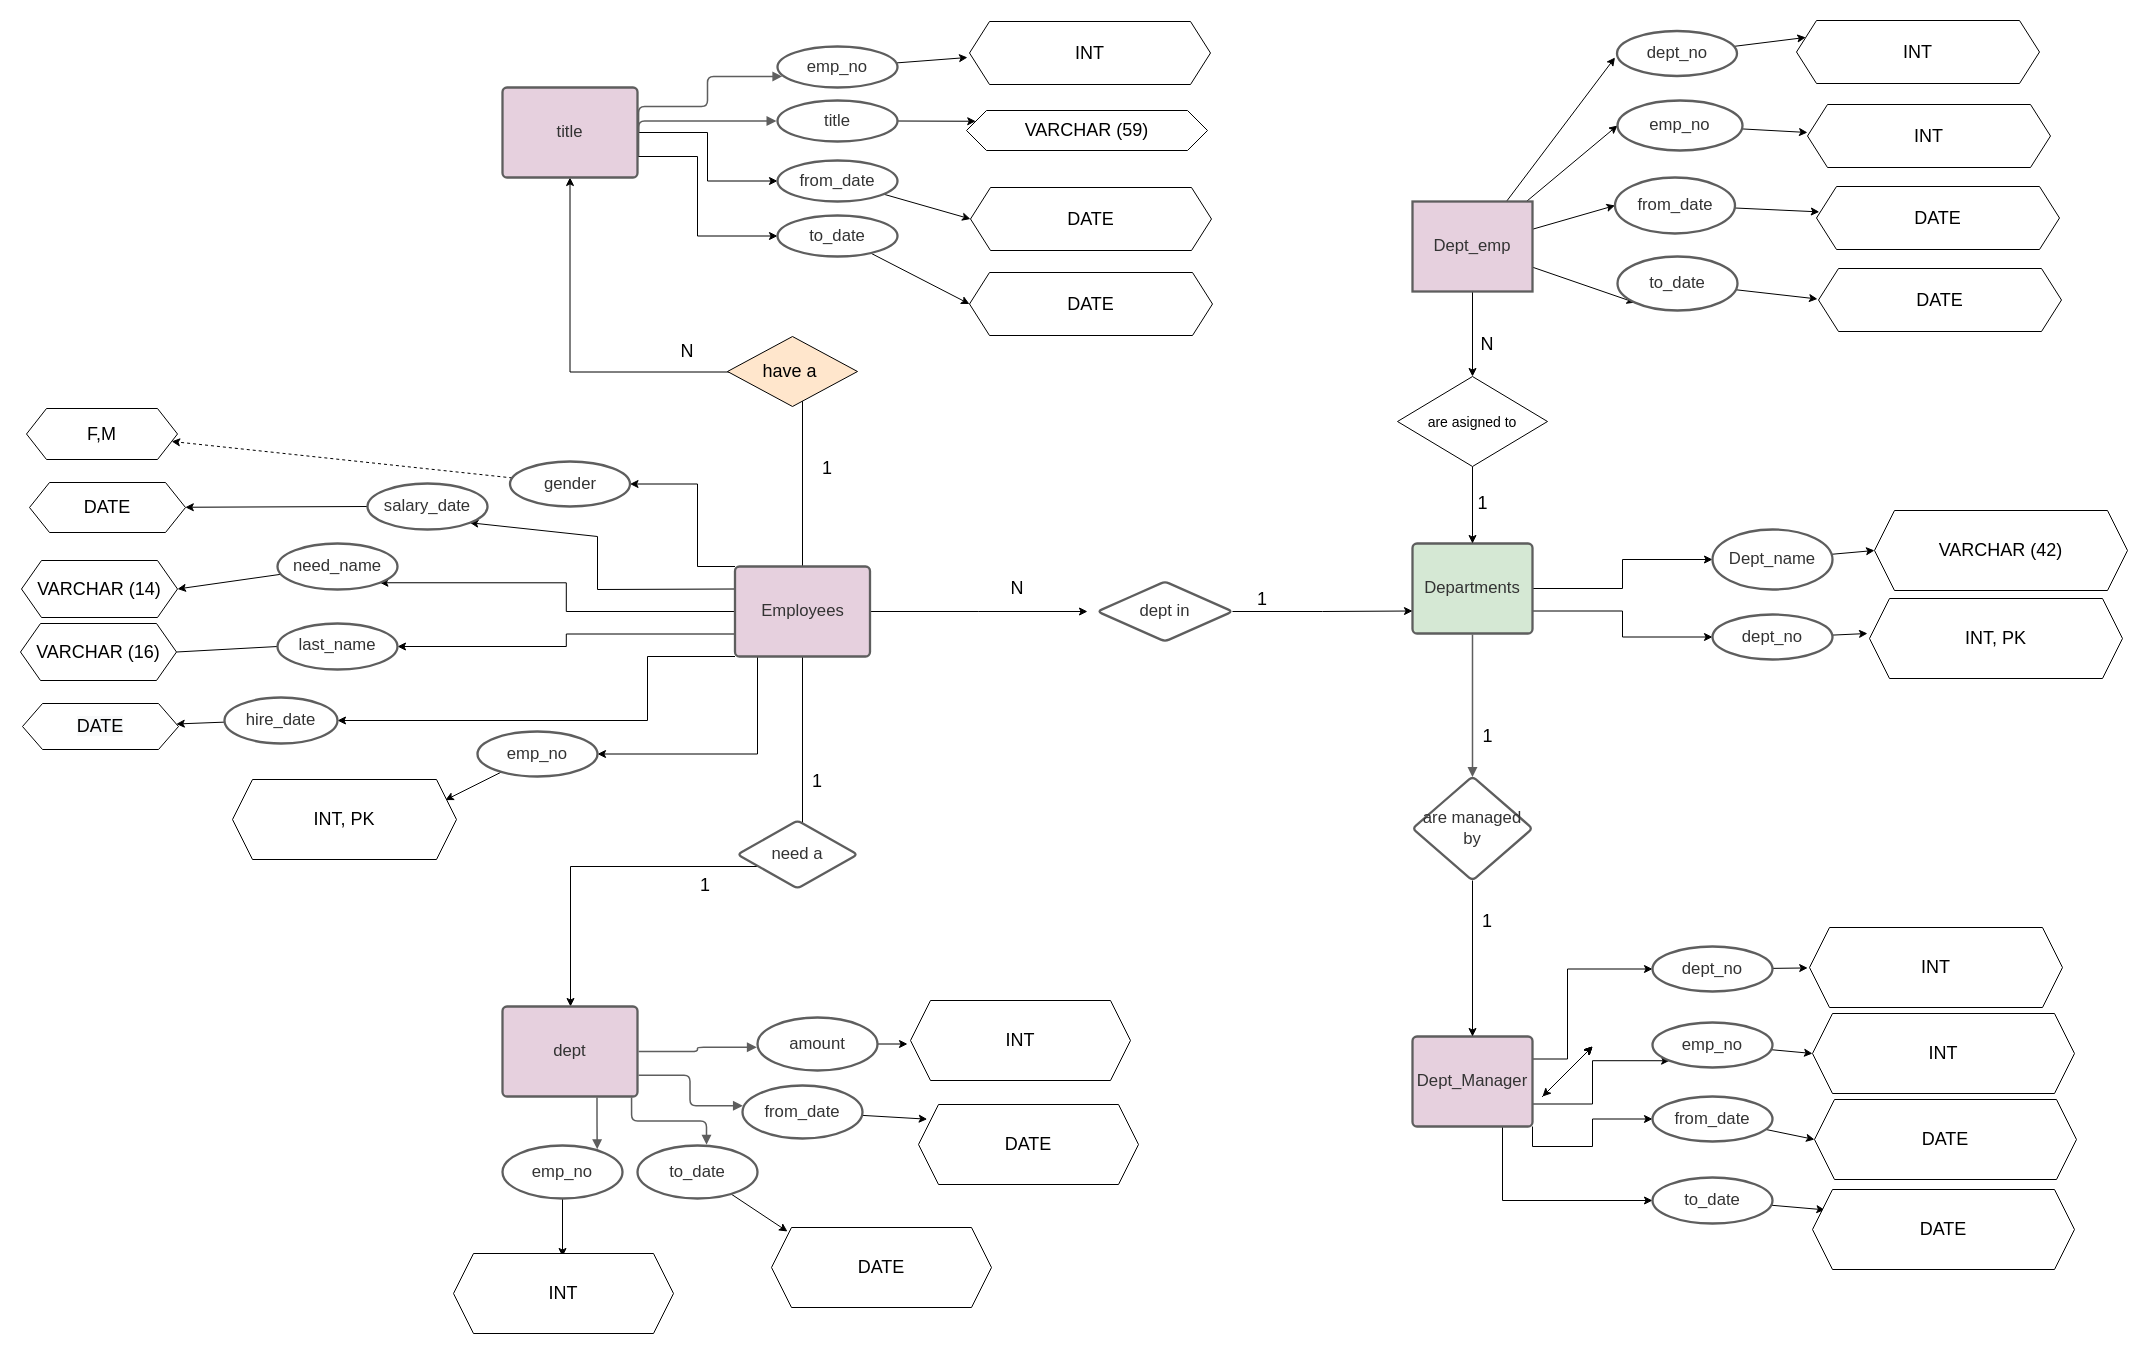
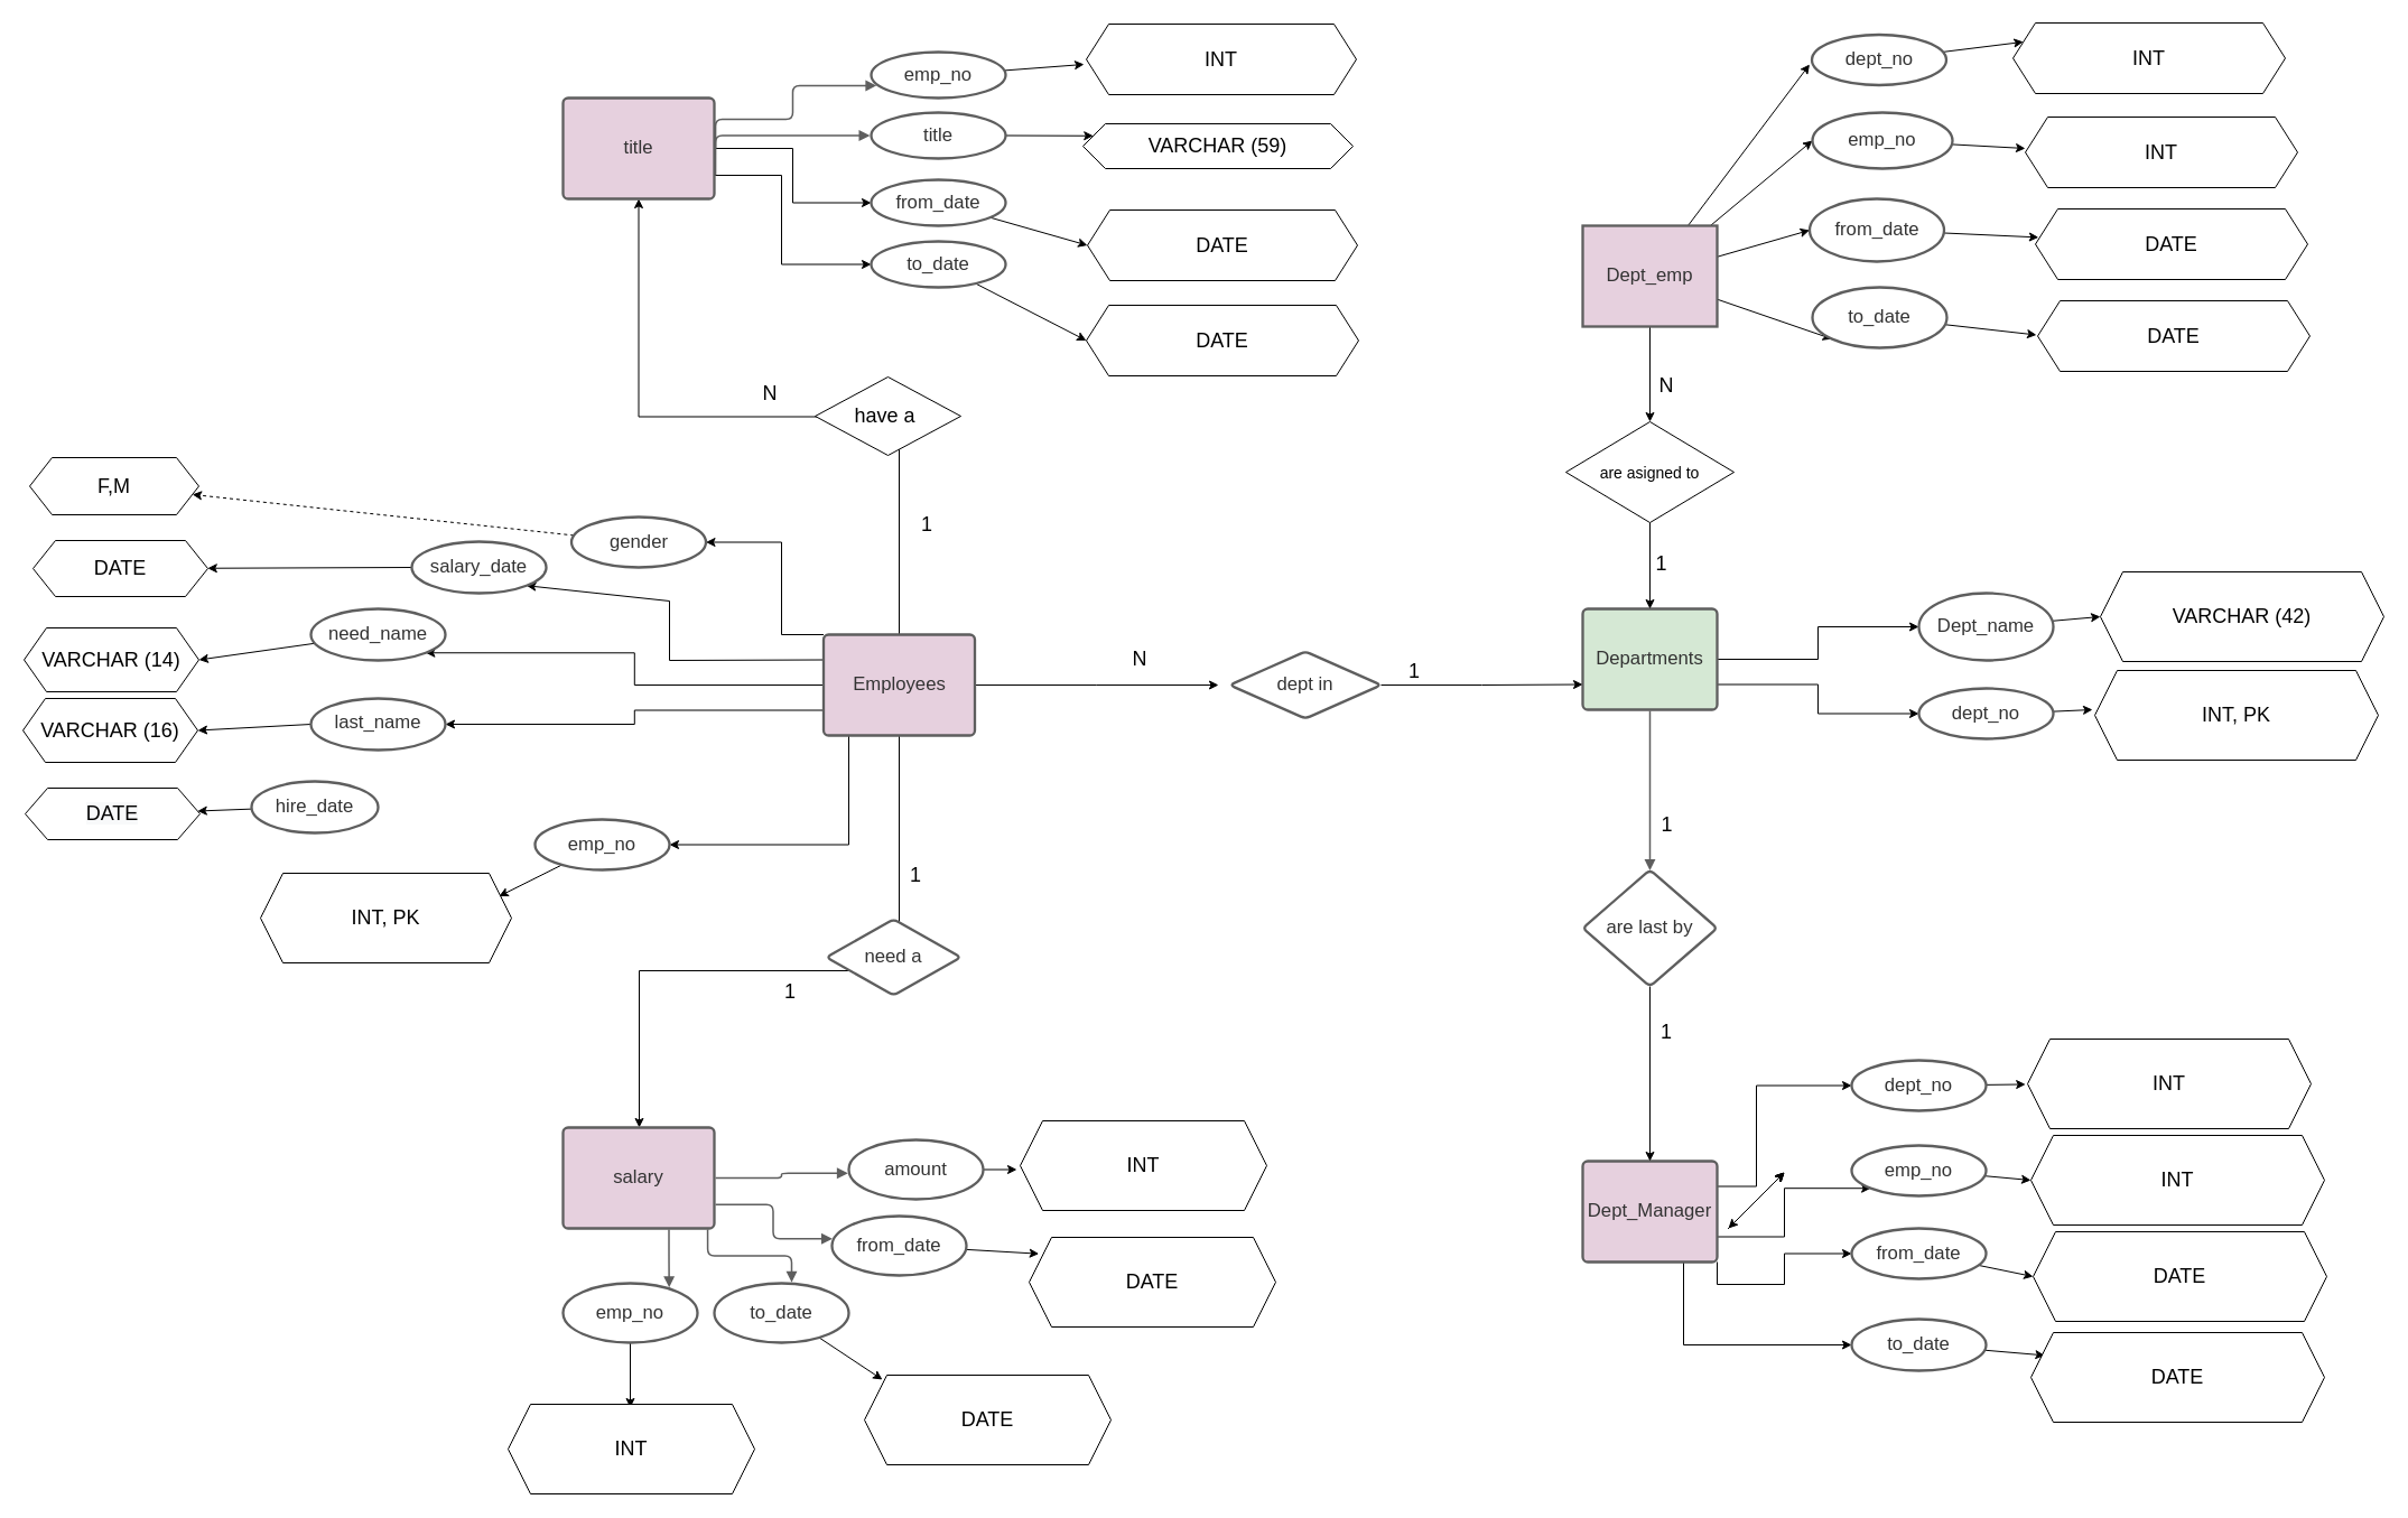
- <mxCell id="90" value="&lt;font style=&quot;font-size: 18px;&quot;&gt;have a&amp;nbsp;&lt;/font&gt;" style="rhombus;whiteSpace=wrap;html=1;fillColor=#ffe6cc;" parent="1" vertex="1"><mxGeometry x="727" y="336" width="130" height="70" as="geometry" /></mxCell>
+ <mxCell id="90" value="&lt;font style=&quot;font-size: 18px;&quot;&gt;have a&amp;nbsp;&lt;/font&gt;" style="rhombus;whiteSpace=wrap;html=1;" parent="1" vertex="1"><mxGeometry x="727" y="336" width="130" height="70" as="geometry" /></mxCell>
- <mxCell id="32" style="edgeStyle=none;rounded=0;orthogonalLoop=1;jettySize=auto;html=1;exitX=0;exitY=0.5;exitDx=0;exitDy=0;fontSize=18;entryX=1;entryY=0.5;entryDx=0;entryDy=0;endArrow=none;" edge="1" parent="1" source="33" target="121"><mxGeometry relative="1" as="geometry"><mxPoint x="176.967" y="646.921" as="targetPoint" /></mxGeometry></mxCell>
+ <mxCell id="32" style="edgeStyle=none;rounded=0;orthogonalLoop=1;jettySize=auto;html=1;exitX=0;exitY=0.5;exitDx=0;exitDy=0;fontSize=18;entryX=1;entryY=0.5;entryDx=0;entryDy=0;" edge="1" parent="1" source="33" target="121"><mxGeometry relative="1" as="geometry"><mxPoint x="176.967" y="646.921" as="targetPoint" /></mxGeometry></mxCell>
- <mxCell id="5" style="edgeStyle=orthogonalEdgeStyle;rounded=0;orthogonalLoop=1;jettySize=auto;html=1;exitX=0;exitY=1;exitDx=0;exitDy=0;entryX=1;entryY=0.5;entryDx=0;entryDy=0;" parent="1" source="11" target="35" edge="1"><mxGeometry relative="1" as="geometry"><Array as="points"><mxPoint x="647" y="656" /><mxPoint x="647" y="720" /></Array></mxGeometry></mxCell>
- <mxCell id="61" value="are managed by" style="html=1;overflow=block;blockSpacing=1;whiteSpace=wrap;shape=rhombus;fontSize=16.7;fontColor=#333333;align=center;spacing=3.8;strokeColor=#5e5e5e;strokeOpacity=100;rounded=1;absoluteArcSize=1;arcSize=9;strokeWidth=2.3;" parent="1" vertex="1"><mxGeometry x="1412" y="776" width="120" height="104" as="geometry" /></mxCell>
+ <mxCell id="61" value="are last by" style="html=1;overflow=block;blockSpacing=1;whiteSpace=wrap;shape=rhombus;fontSize=16.7;fontColor=#333333;align=center;spacing=3.8;strokeColor=#5e5e5e;strokeOpacity=100;rounded=1;absoluteArcSize=1;arcSize=9;strokeWidth=2.3;" parent="1" vertex="1"><mxGeometry x="1412" y="776" width="120" height="104" as="geometry" /></mxCell>
- <mxCell id="63" value="dept" style="html=1;overflow=block;blockSpacing=1;whiteSpace=wrap;fontSize=16.7;fontColor=#333333;align=center;spacing=3.8;strokeColor=#5e5e5e;strokeOpacity=100;rounded=1;absoluteArcSize=1;arcSize=9;strokeWidth=2.3;fillColor=#E6D0DE;" parent="1" vertex="1"><mxGeometry x="502" y="1006" width="135" height="90" as="geometry" /></mxCell>
+ <mxCell id="63" value="salary" style="html=1;overflow=block;blockSpacing=1;whiteSpace=wrap;fontSize=16.7;fontColor=#333333;align=center;spacing=3.8;strokeColor=#5e5e5e;strokeOpacity=100;rounded=1;absoluteArcSize=1;arcSize=9;strokeWidth=2.3;fillColor=#E6D0DE;" parent="1" vertex="1"><mxGeometry x="502" y="1006" width="135" height="90" as="geometry" /></mxCell>
